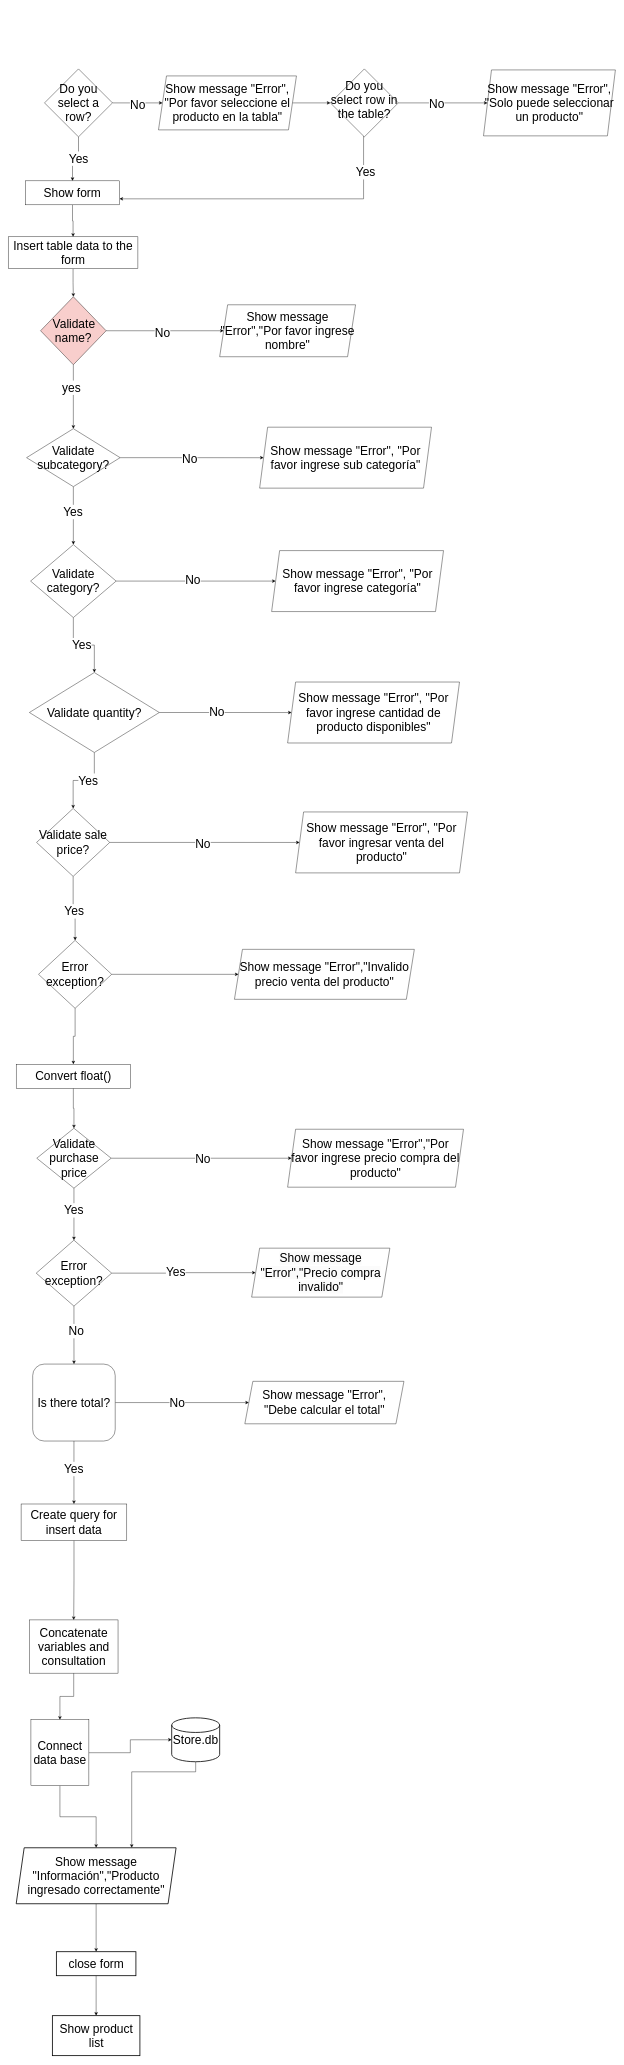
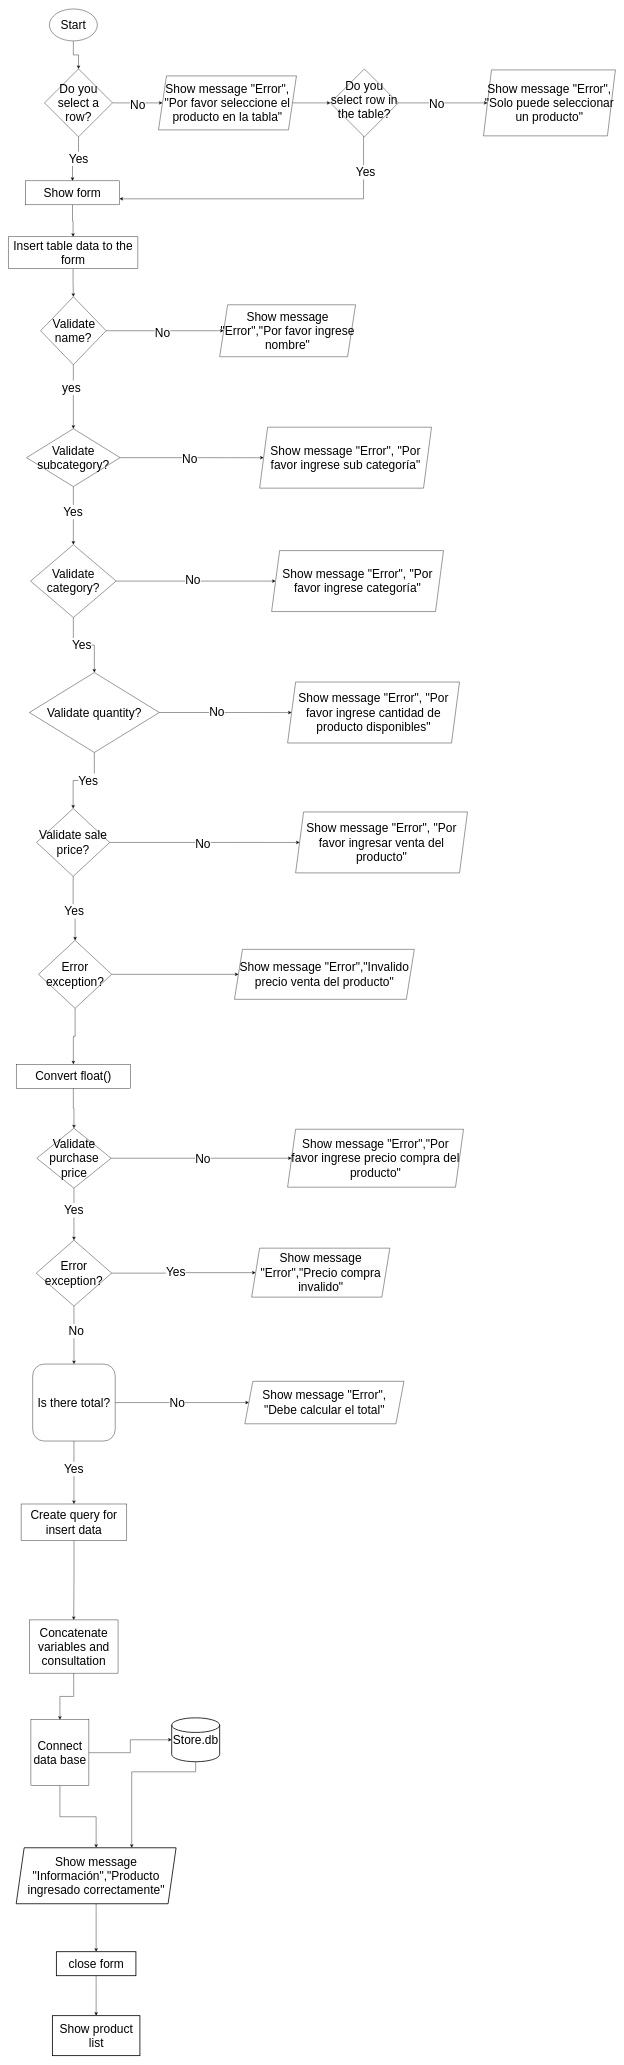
+ <mxCell id="88" value="&lt;font style=&quot;font-size: 30px;&quot;&gt;Start&lt;/font&gt;" style="ellipse;whiteSpace=wrap;html=1;" vertex="1" parent="1"><mxGeometry x="123" y="20" width="120" height="80" as="geometry" /></mxCell>
+ <mxCell id="87" value="" style="edgeStyle=orthogonalEdgeStyle;rounded=0;orthogonalLoop=1;jettySize=auto;html=1;" edge="1" parent="1" source="88" target="74"><mxGeometry relative="1" as="geometry" /></mxCell>
- <mxCell id="6" value="&amp;nbsp;&lt;font style=&quot;font-size: 30px;&quot;&gt;Validate name?&lt;/font&gt;" style="rhombus;whiteSpace=wrap;html=1;fillColor=#f8cecc;" vertex="1" parent="1"><mxGeometry x="101" y="740" width="164" height="170" as="geometry" /></mxCell>
+ <mxCell id="6" value="&amp;nbsp;&lt;font style=&quot;font-size: 30px;&quot;&gt;Validate name?&lt;/font&gt;" style="rhombus;whiteSpace=wrap;html=1;" vertex="1" parent="1"><mxGeometry x="101" y="740" width="164" height="170" as="geometry" /></mxCell>
